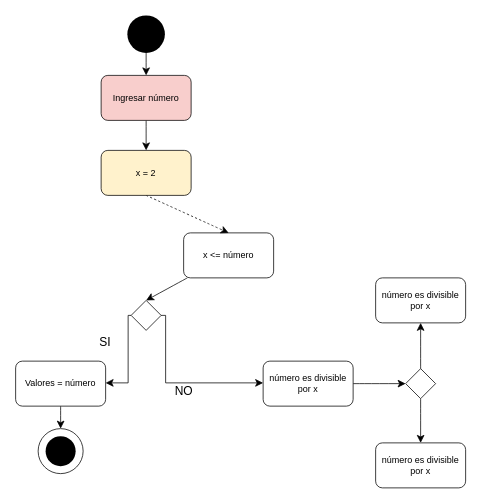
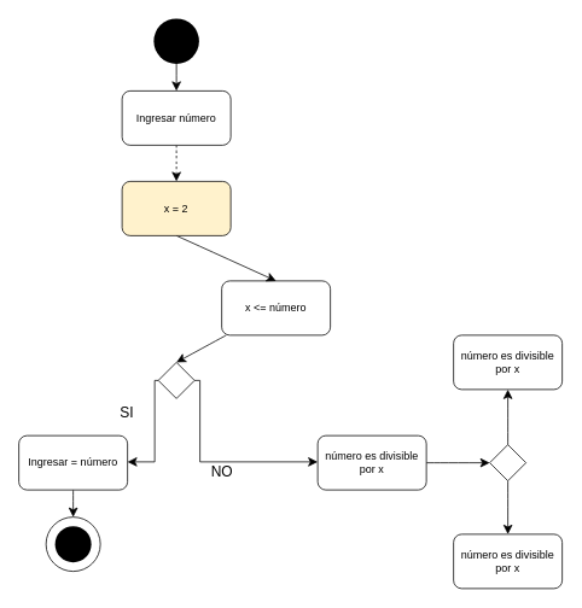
- <mxCell id="6" value="Ingresar número" style="rounded=1;whiteSpace=wrap;html=1;fillColor=#f8cecc;" vertex="1" parent="1"><mxGeometry x="134" y="100" width="120" height="60" as="geometry" /></mxCell>
+ <mxCell id="6" value="Ingresar número" style="rounded=1;whiteSpace=wrap;html=1;" vertex="1" parent="1"><mxGeometry x="134" y="100" width="120" height="60" as="geometry" /></mxCell>
- <mxCell id="5" style="edgeStyle=none;curved=1;rounded=0;orthogonalLoop=1;jettySize=auto;html=1;entryX=0.5;entryY=0;entryDx=0;entryDy=0;fontSize=12;startSize=8;endSize=8;" edge="1" parent="1" source="6" target="18"><mxGeometry relative="1" as="geometry" /></mxCell>
+ <mxCell id="5" style="edgeStyle=none;curved=1;rounded=0;orthogonalLoop=1;jettySize=auto;html=1;entryX=0.5;entryY=0;entryDx=0;entryDy=0;fontSize=12;startSize=8;endSize=8;dashed=1;" edge="1" parent="1" source="6" target="18"><mxGeometry relative="1" as="geometry" /></mxCell>
- <mxCell id="17" style="edgeStyle=none;curved=1;rounded=0;orthogonalLoop=1;jettySize=auto;html=1;exitX=0.5;exitY=1;exitDx=0;exitDy=0;entryX=0.5;entryY=0;entryDx=0;entryDy=0;fontSize=12;startSize=8;endSize=8;dashed=1;" edge="1" parent="1" source="18" target="8"><mxGeometry relative="1" as="geometry" /></mxCell>
+ <mxCell id="17" style="edgeStyle=none;curved=1;rounded=0;orthogonalLoop=1;jettySize=auto;html=1;exitX=0.5;exitY=1;exitDx=0;exitDy=0;entryX=0.5;entryY=0;entryDx=0;entryDy=0;fontSize=12;startSize=8;endSize=8;" edge="1" parent="1" source="18" target="8"><mxGeometry relative="1" as="geometry" /></mxCell>
- <mxCell id="13" value="Valores = número" style="rounded=1;whiteSpace=wrap;html=1;" vertex="1" parent="1"><mxGeometry x="20" y="481" width="120" height="60" as="geometry" /></mxCell>
+ <mxCell id="13" value="Ingresar = número" style="rounded=1;whiteSpace=wrap;html=1;" vertex="1" parent="1"><mxGeometry x="20" y="481" width="120" height="60" as="geometry" /></mxCell>
